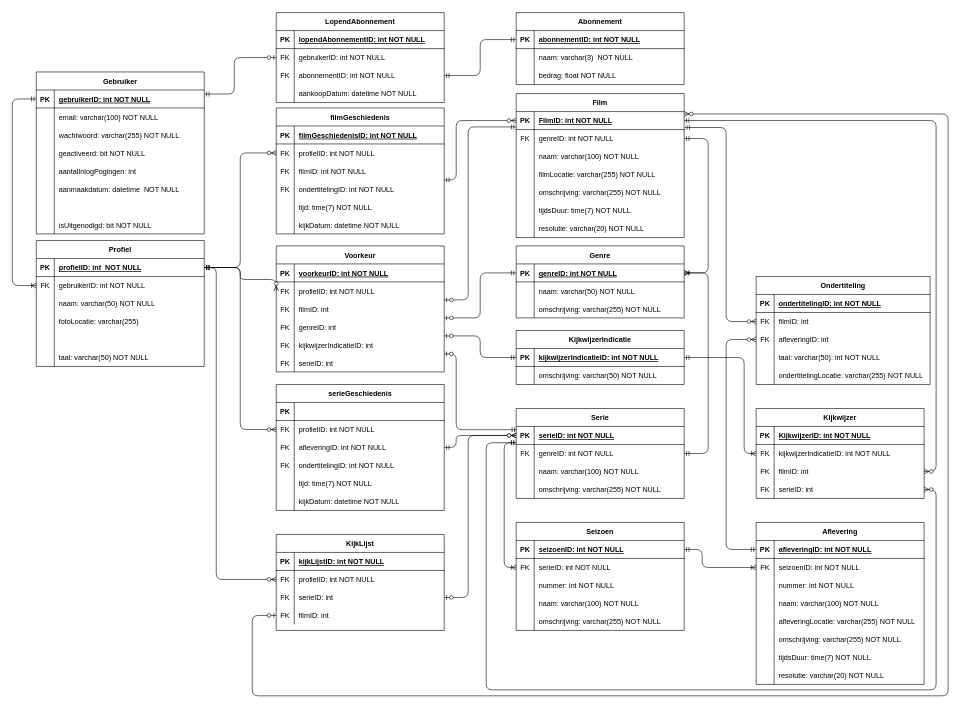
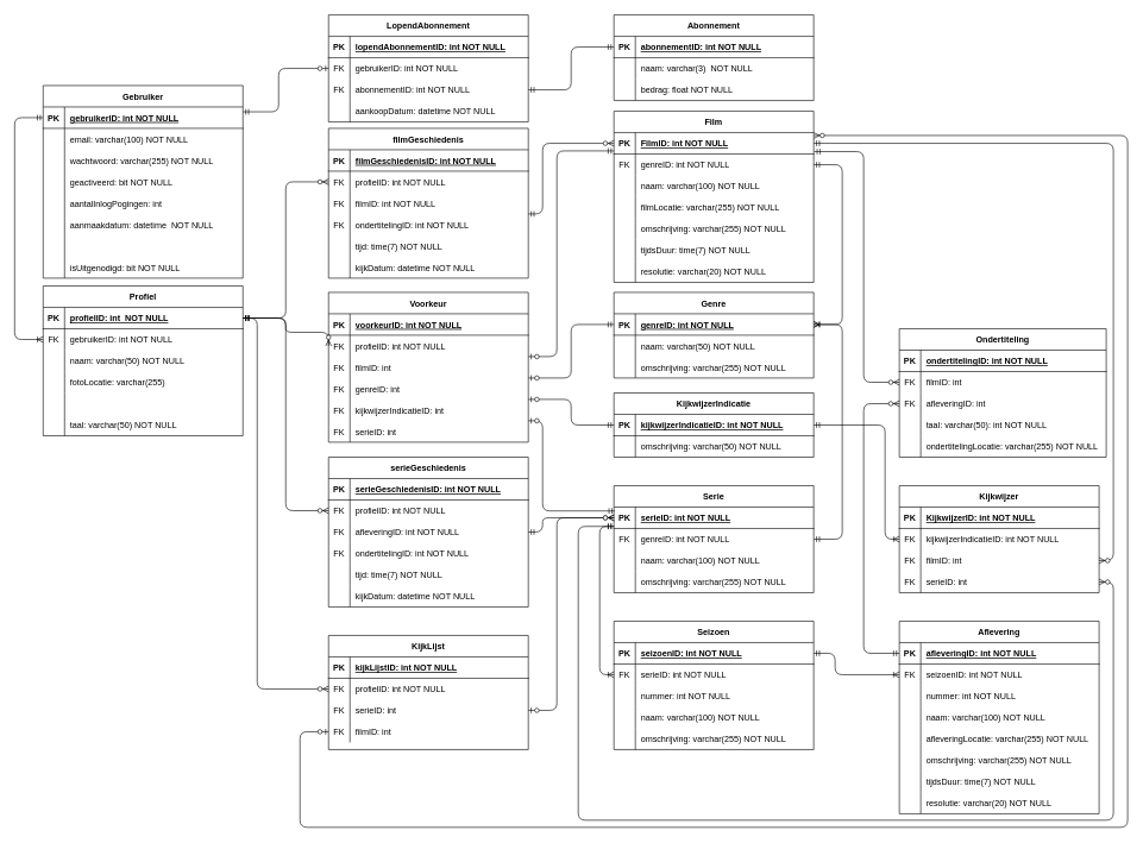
+ <mxCell id="152" value="serieGeschiedenisID: int NOT NULL" style="shape=partialRectangle;connectable=0;fillColor=none;top=0;left=0;bottom=0;right=0;align=left;spacingLeft=6;fontStyle=5;overflow=hidden;" parent="150" vertex="1"><mxGeometry x="30" width="250" height="30" as="geometry" /></mxCell>
